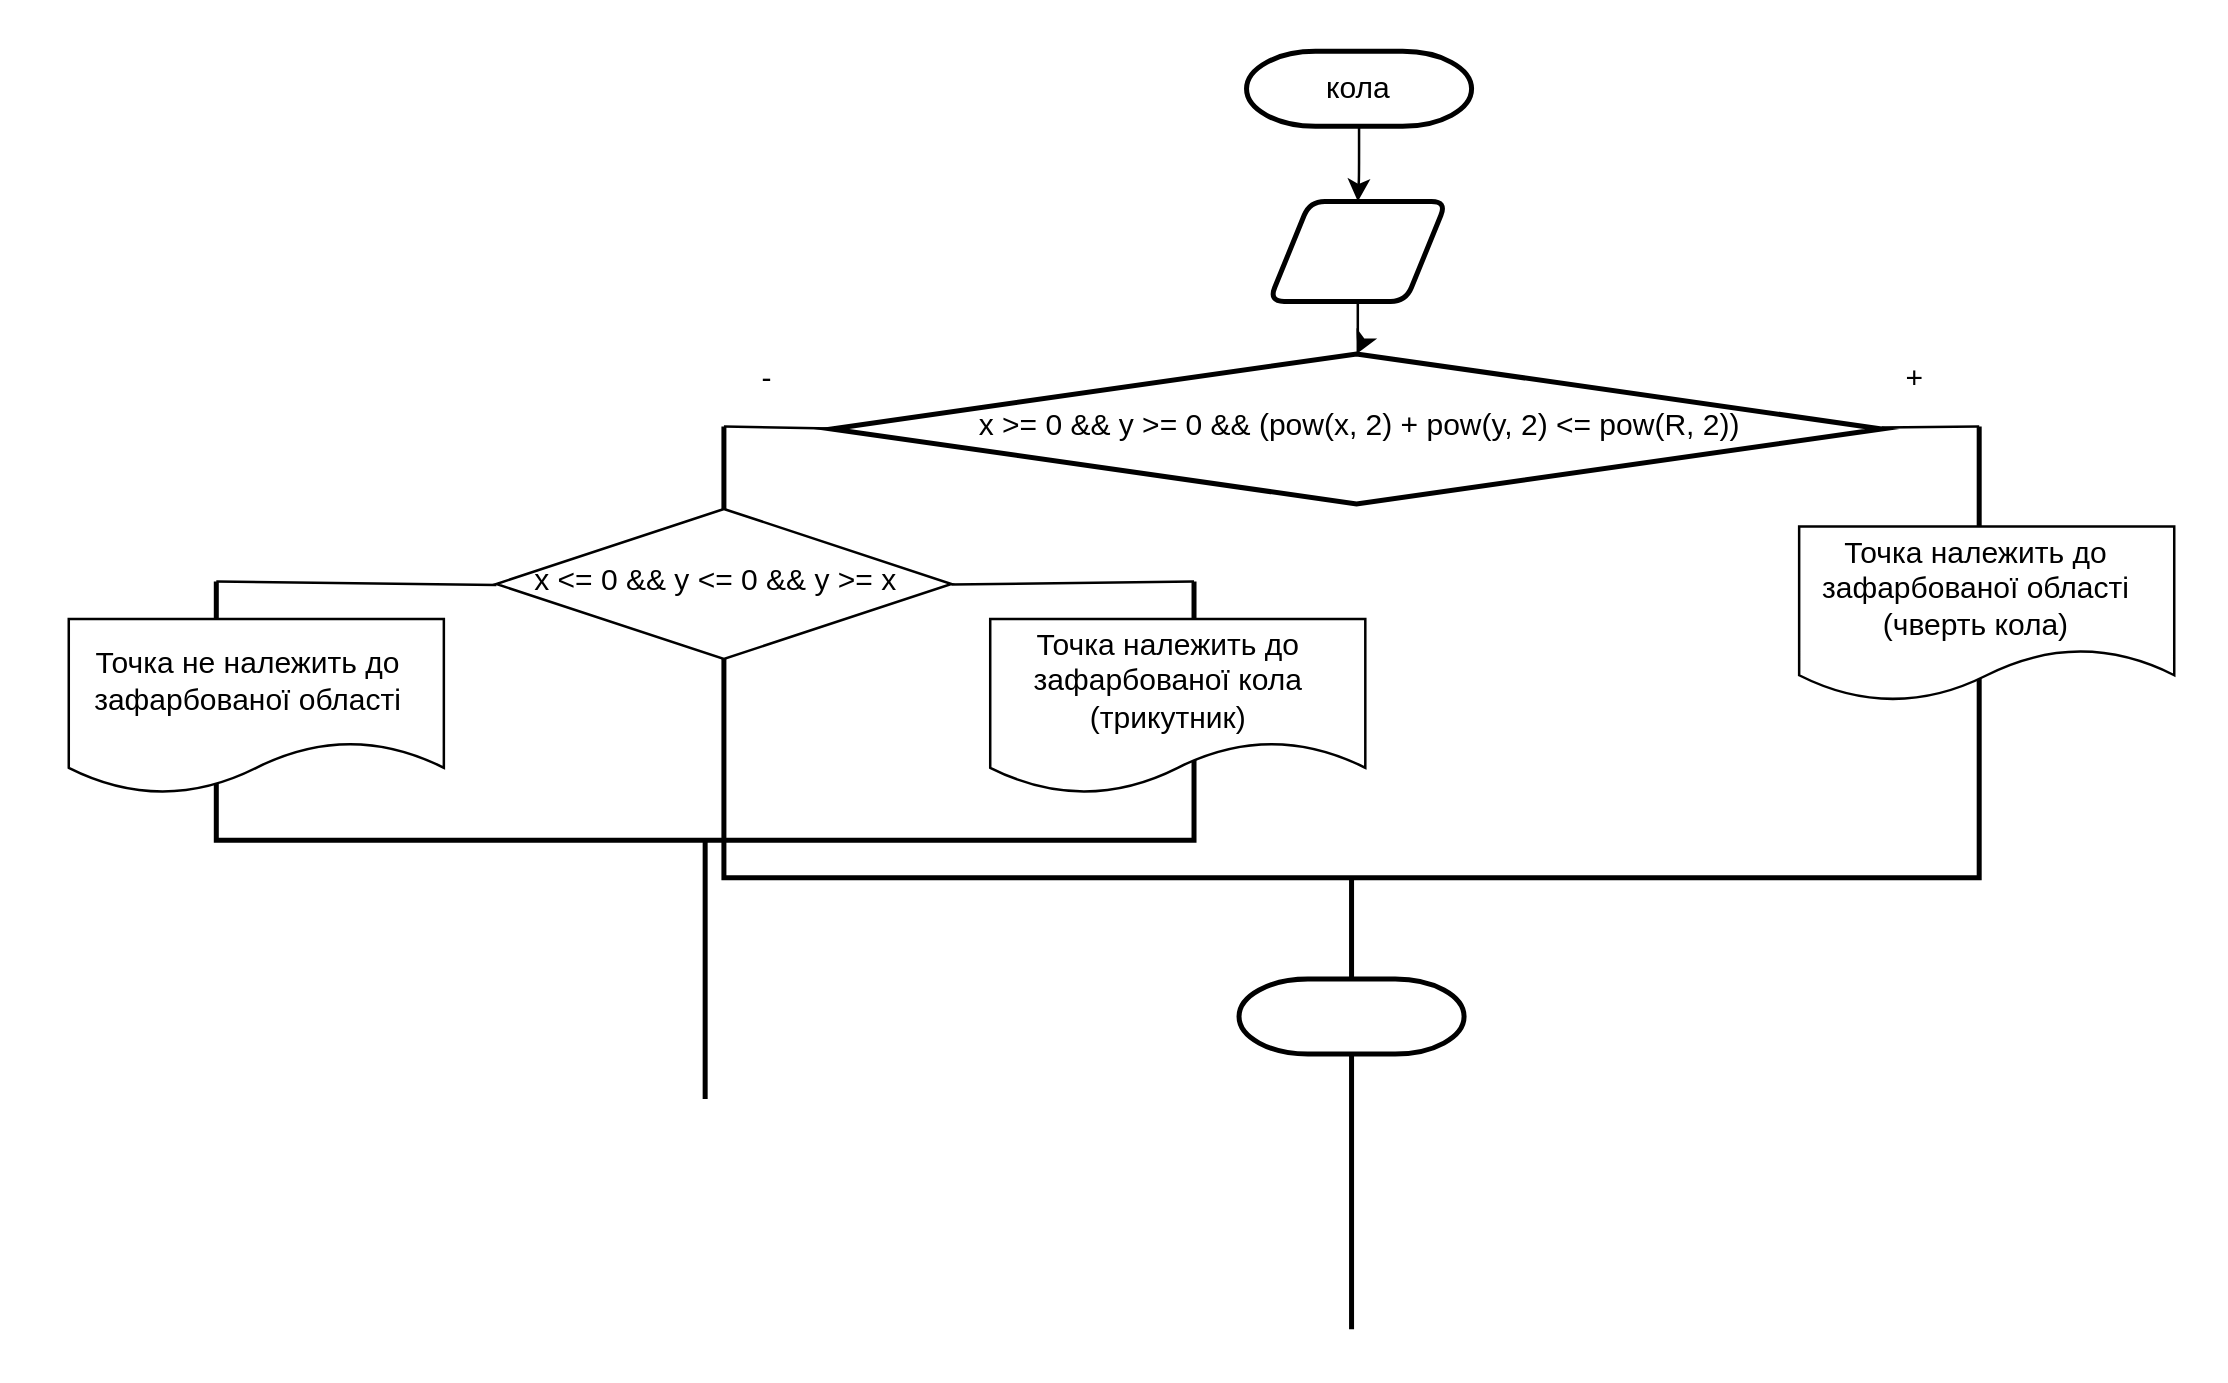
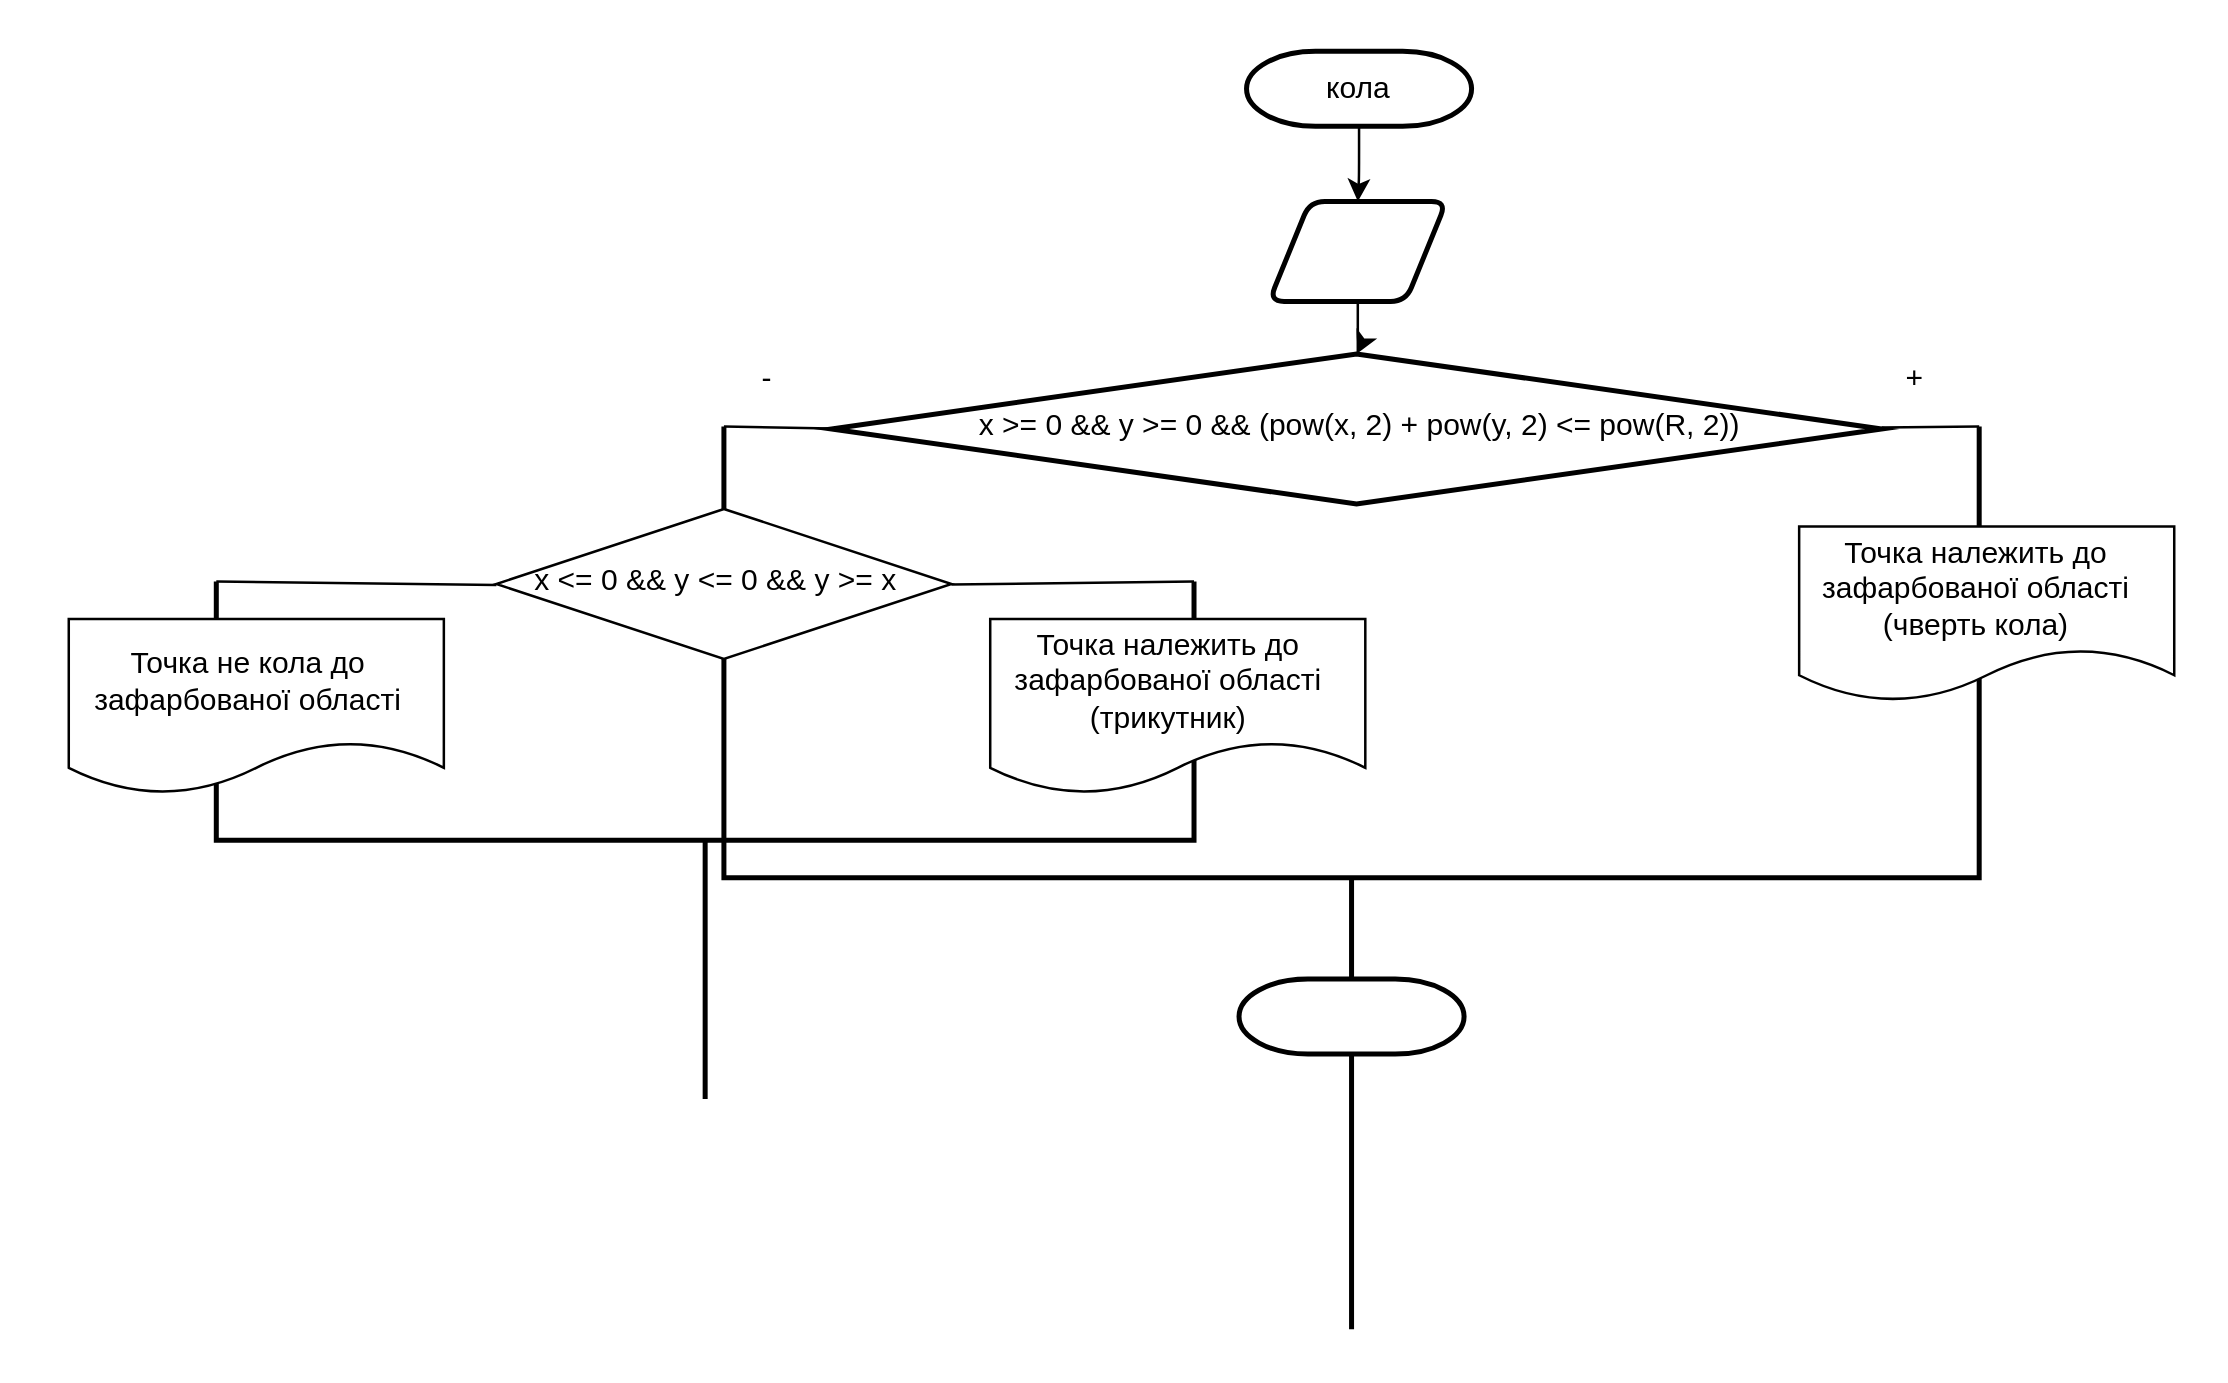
- <mxCell id="23" value="Точка не належить до зафарбованої області" style="text;html=1;align=center;verticalAlign=middle;whiteSpace=wrap;rounded=0;" vertex="1" parent="1"><mxGeometry x="20" y="257" width="158" height="30" as="geometry" /></mxCell>
+ <mxCell id="23" value="Точка не кола до зафарбованої області" style="text;html=1;align=center;verticalAlign=middle;whiteSpace=wrap;rounded=0;" vertex="1" parent="1"><mxGeometry x="20" y="257" width="158" height="30" as="geometry" /></mxCell>
- <mxCell id="25" value="Точка належить до зафарбованої кола (трикутник)" style="text;html=1;align=center;verticalAlign=middle;whiteSpace=wrap;rounded=0;" vertex="1" parent="1"><mxGeometry x="387.5" y="257" width="158" height="30" as="geometry" /></mxCell>
+ <mxCell id="25" value="Точка належить до зафарбованої області (трикутник)" style="text;html=1;align=center;verticalAlign=middle;whiteSpace=wrap;rounded=0;" vertex="1" parent="1"><mxGeometry x="387.5" y="257" width="158" height="30" as="geometry" /></mxCell>
